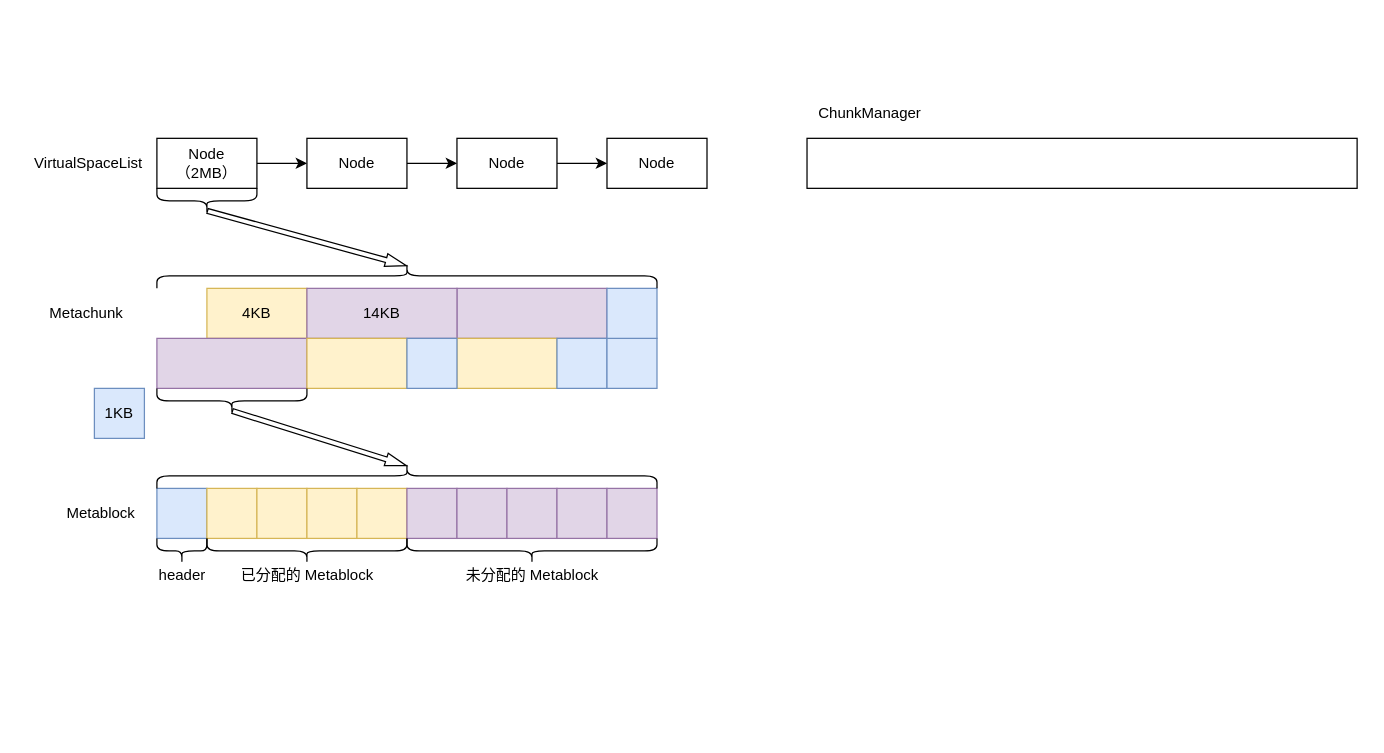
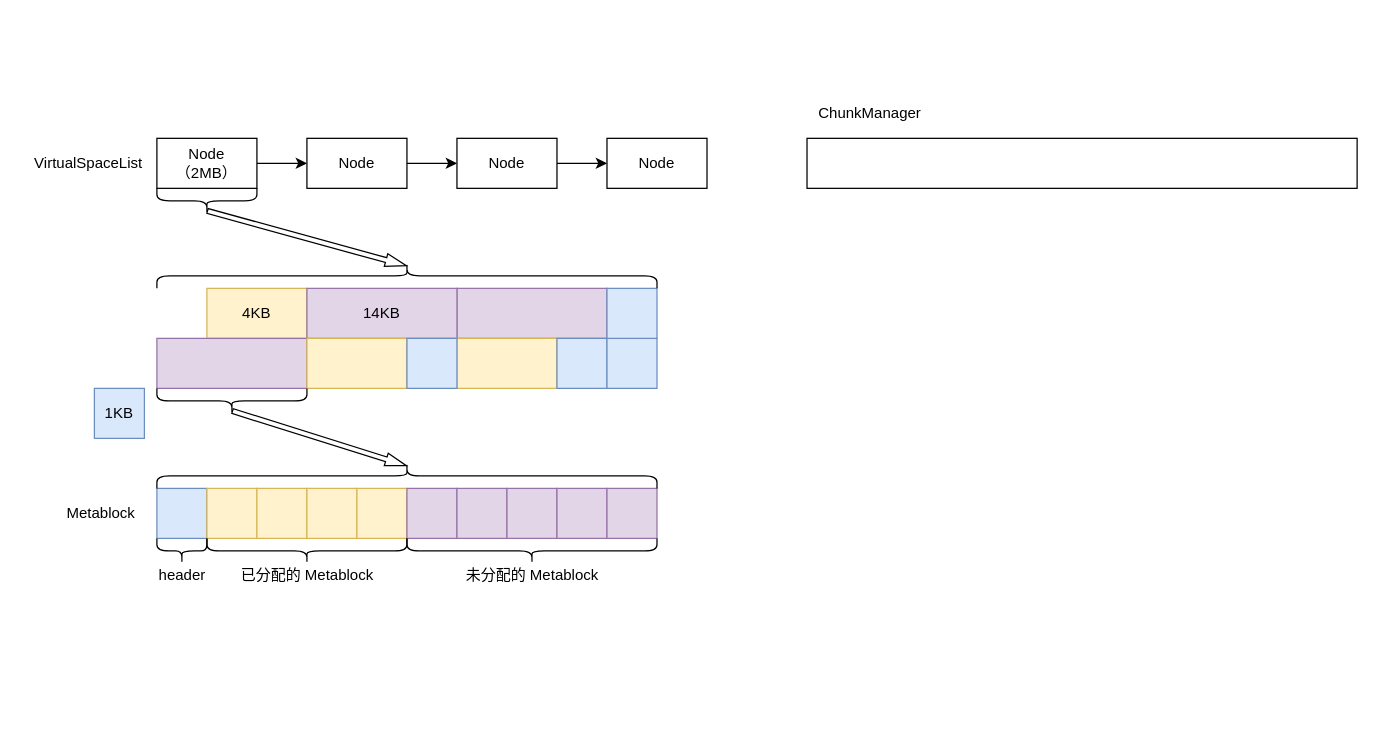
- <mxCell id="10" value="Metachunk&amp;nbsp;" style="text;html=1;align=center;verticalAlign=middle;resizable=0;points=[];autosize=1;strokeColor=none;fillColor=none;" vertex="1" parent="1"><mxGeometry x="30" y="240" width="80" height="20" as="geometry" /></mxCell>
